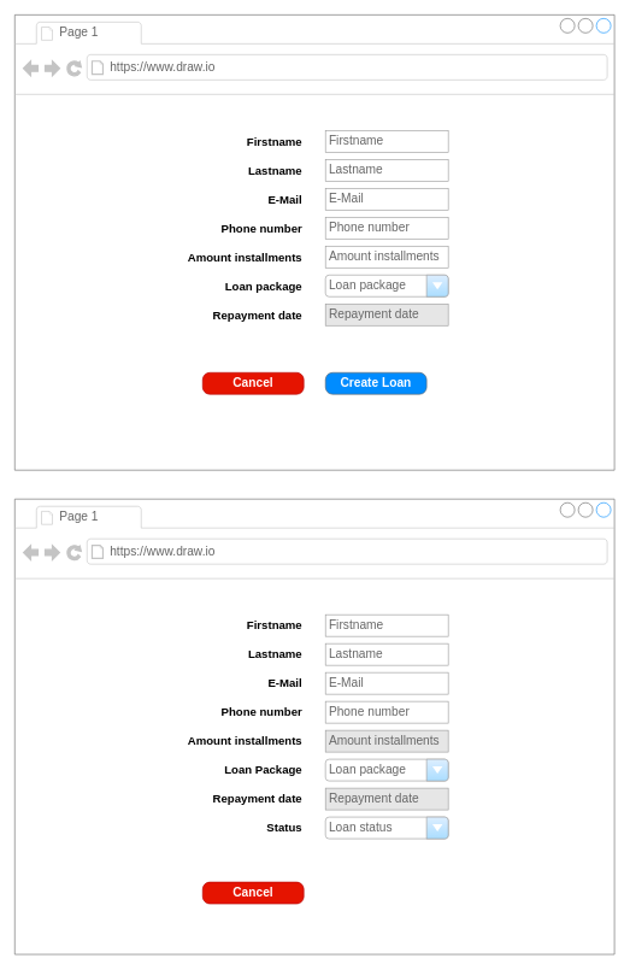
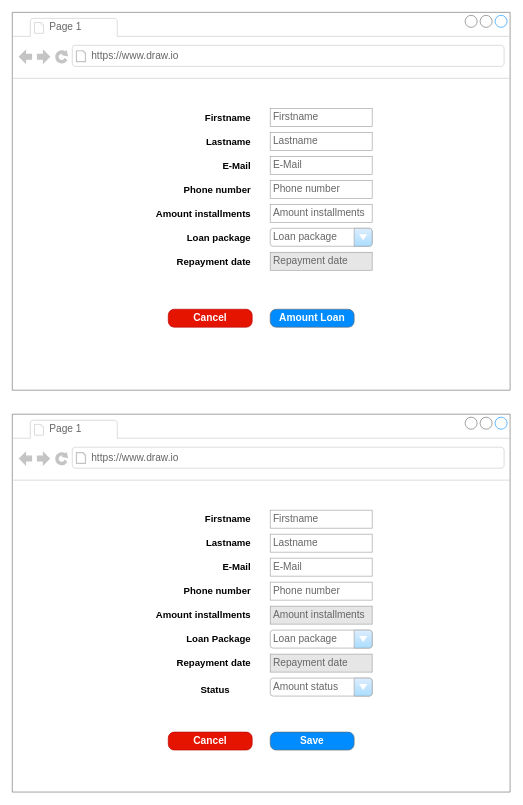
- <mxCell id="14" value="Create Loan" style="strokeWidth=1;shadow=0;dashed=0;align=center;html=1;shape=mxgraph.mockup.buttons.button;strokeColor=#666666;fontColor=#ffffff;mainText=;buttonStyle=round;fontSize=17;fontStyle=1;fillColor=#008cff;whiteSpace=wrap;" vertex="1" parent="1"><mxGeometry x="450" y="515" width="140" height="30" as="geometry" /></mxCell>
+ <mxCell id="14" value="Amount Loan" style="strokeWidth=1;shadow=0;dashed=0;align=center;html=1;shape=mxgraph.mockup.buttons.button;strokeColor=#666666;fontColor=#ffffff;mainText=;buttonStyle=round;fontSize=17;fontStyle=1;fillColor=#008cff;whiteSpace=wrap;" vertex="1" parent="1"><mxGeometry x="450" y="515" width="140" height="30" as="geometry" /></mxCell>
- <mxCell id="41" value="Status" style="text;html=1;strokeColor=none;fillColor=none;align=right;verticalAlign=middle;whiteSpace=wrap;rounded=0;fontSize=16;fontStyle=1" vertex="1" parent="1"><mxGeometry x="250" y="1130" width="170" height="30" as="geometry" /></mxCell>
+ <mxCell id="41" value="Status" style="text;html=1;strokeColor=none;fillColor=none;align=right;verticalAlign=middle;whiteSpace=wrap;rounded=0;fontSize=16;fontStyle=1" vertex="1" parent="1"><mxGeometry x="215" y="1135" width="170" height="30" as="geometry" /></mxCell>
- <mxCell id="32" value="Loan status" style="strokeWidth=1;shadow=0;dashed=0;align=center;html=1;shape=mxgraph.mockup.forms.comboBox;strokeColor=#999999;fillColor=#ddeeff;align=left;fillColor2=#aaddff;mainText=;fontColor=#666666;fontSize=17;spacingLeft=3;" vertex="1" parent="21"><mxGeometry x="430" y="440" width="170" height="30" as="geometry" /></mxCell>
+ <mxCell id="32" value="Amount status" style="strokeWidth=1;shadow=0;dashed=0;align=center;html=1;shape=mxgraph.mockup.forms.comboBox;strokeColor=#999999;fillColor=#ddeeff;align=left;fillColor2=#aaddff;mainText=;fontColor=#666666;fontSize=17;spacingLeft=3;" vertex="1" parent="21"><mxGeometry x="430" y="440" width="170" height="30" as="geometry" /></mxCell>
+ <mxCell id="35" value="Save" style="strokeWidth=1;shadow=0;dashed=0;align=center;html=1;shape=mxgraph.mockup.buttons.button;strokeColor=#666666;fontColor=#ffffff;mainText=;buttonStyle=round;fontSize=17;fontStyle=1;fillColor=#008cff;whiteSpace=wrap;" vertex="1" parent="1"><mxGeometry x="450" y="1220" width="140" height="30" as="geometry" /></mxCell>
